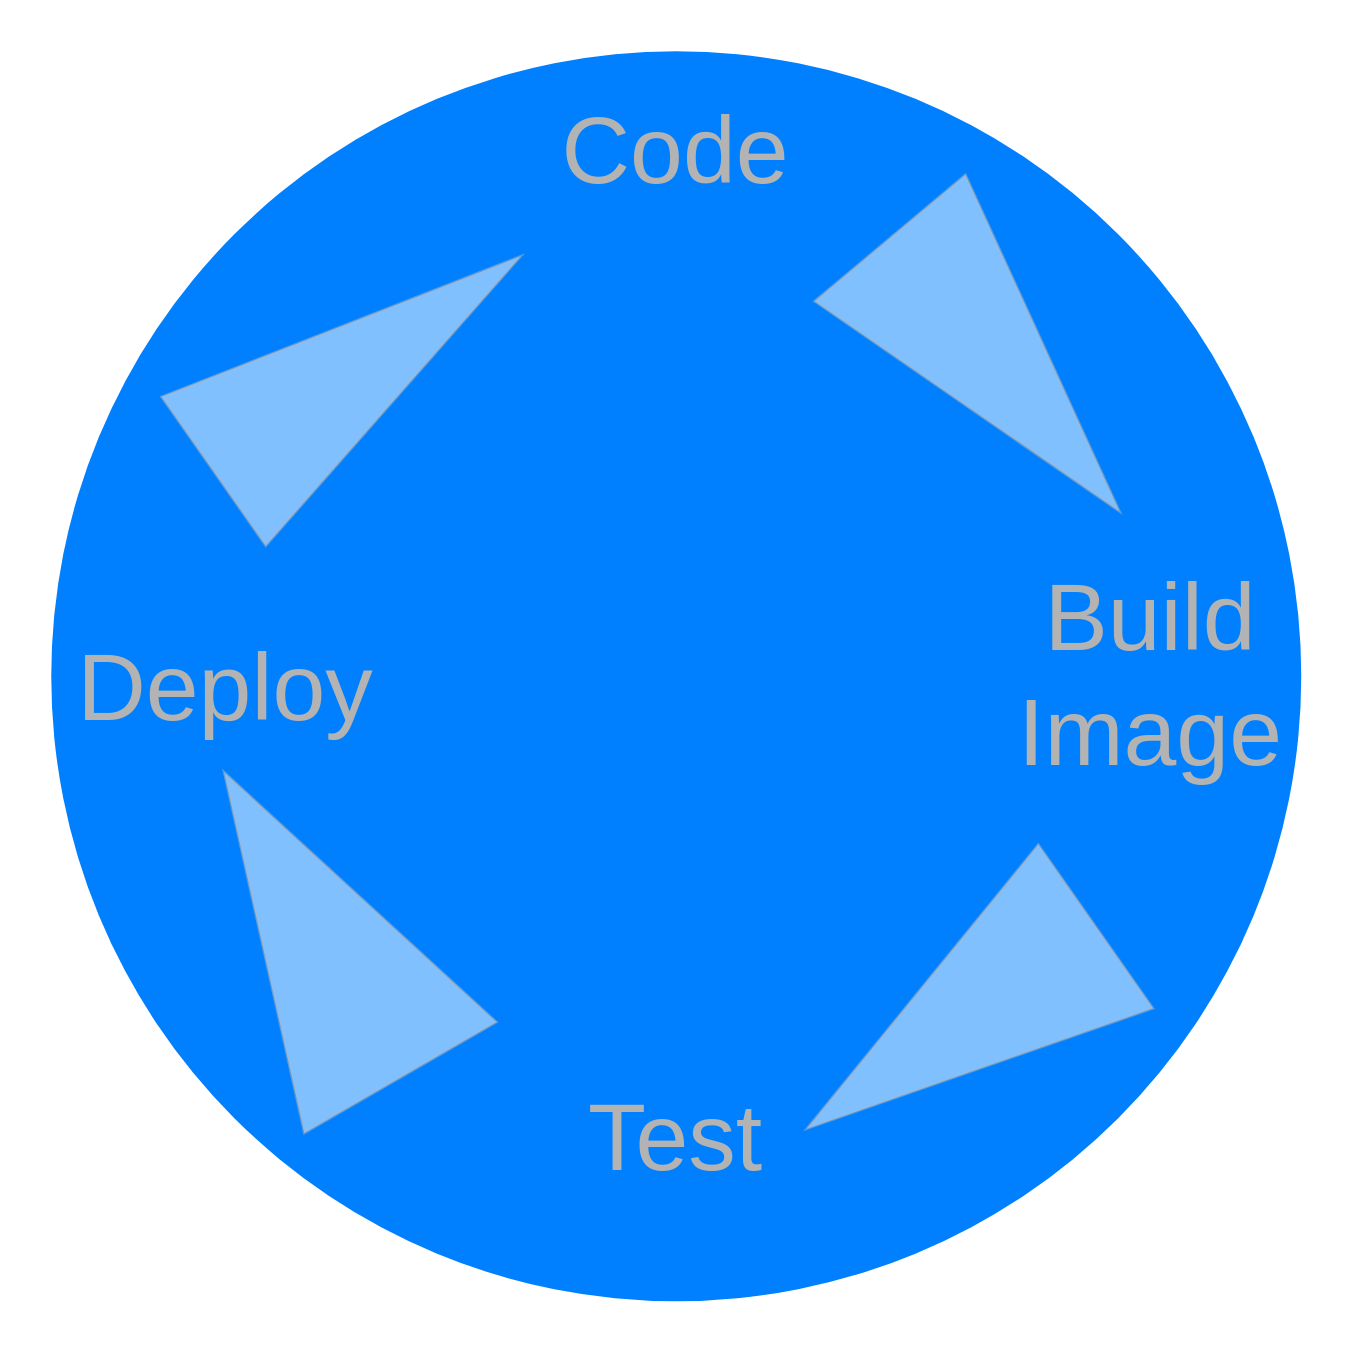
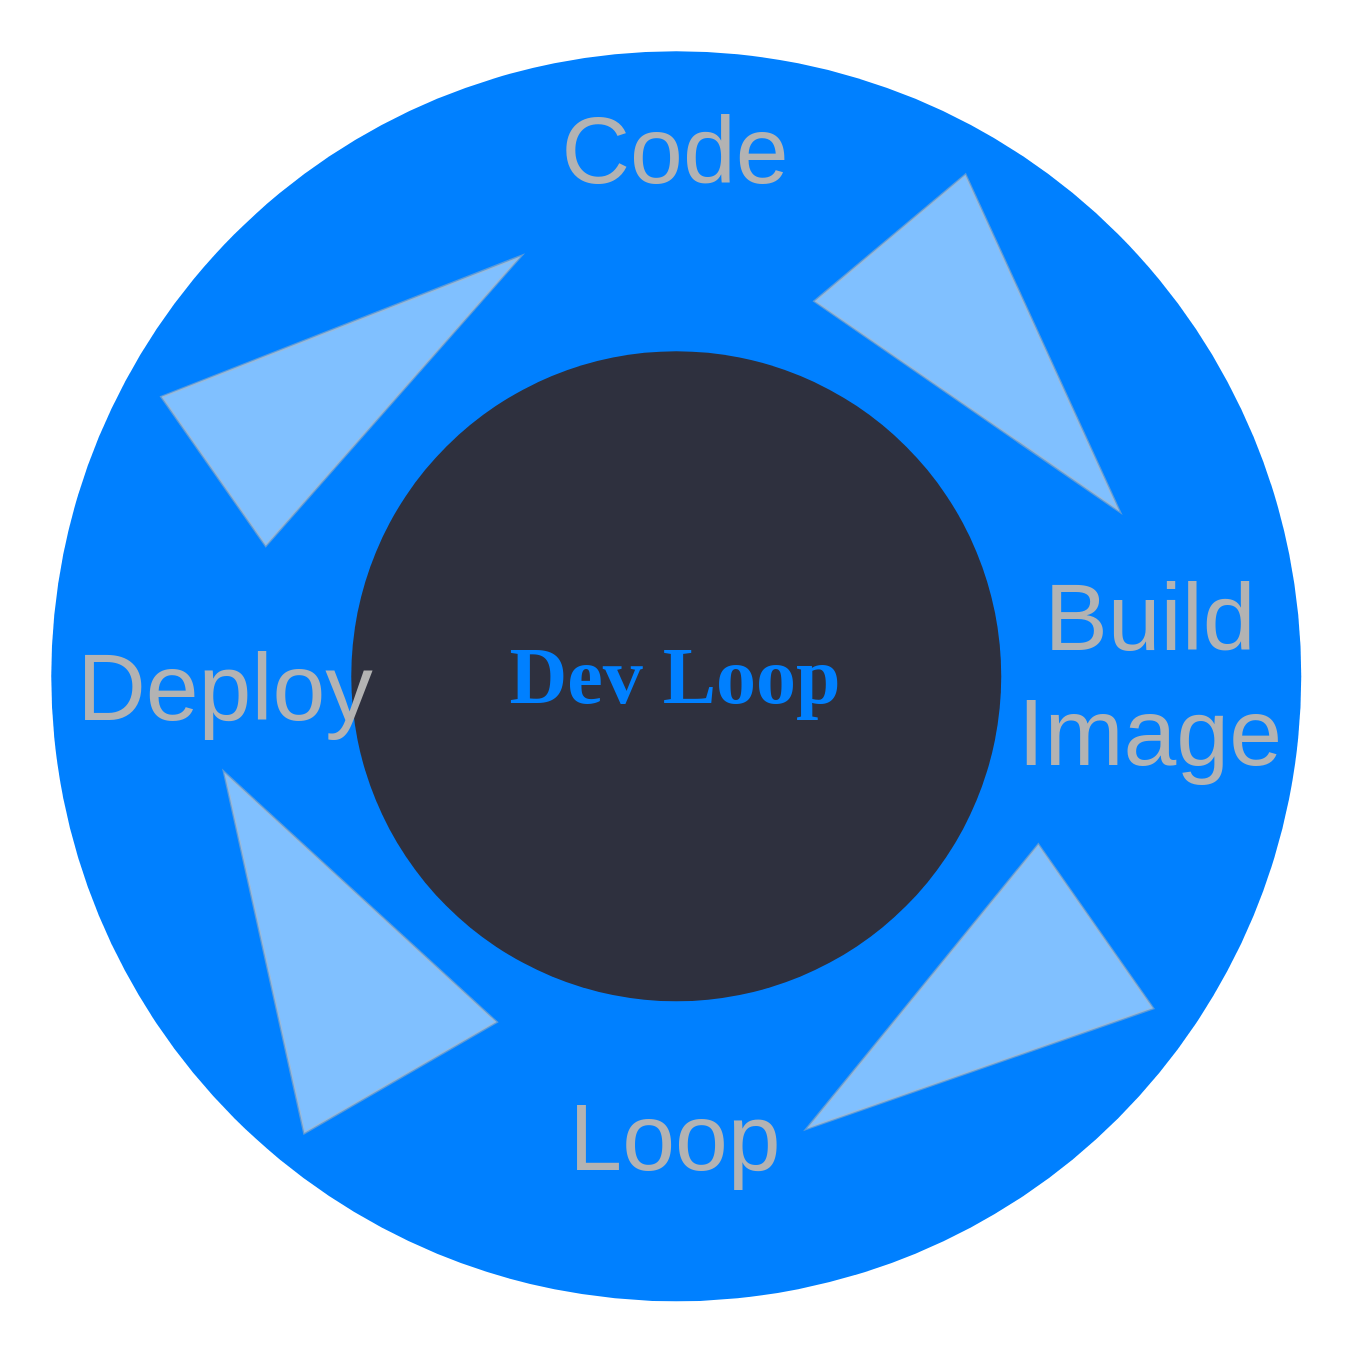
- <mxCell id="3" value="&lt;font style=&quot;font-size: 32px&quot; color=&quot;#0080ff&quot;&gt;Dev Loop&lt;/font&gt;" style="ellipse;whiteSpace=wrap;html=1;rounded=0;shadow=0;comic=0;strokeWidth=1;fontFamily=Verdana;fontSize=22;strokeColor=none;fillColor=#0080ff;fontColor=#0069D1;fontStyle=1;" parent="1" vertex="1"><mxGeometry x="140" y="140" width="260" height="260" as="geometry" /></mxCell>
+ <mxCell id="3" value="&lt;font style=&quot;font-size: 32px&quot; color=&quot;#0080ff&quot;&gt;Dev Loop&lt;/font&gt;" style="ellipse;whiteSpace=wrap;html=1;rounded=0;shadow=0;comic=0;strokeWidth=1;fontFamily=Verdana;fontSize=22;strokeColor=none;fillColor=#2E303E;fontColor=#0069D1;fontStyle=1" parent="1" vertex="1"><mxGeometry x="140" y="140" width="260" height="260" as="geometry" /></mxCell>
- <mxCell id="6" value="&lt;font style=&quot;font-size: 38px&quot;&gt;Test&lt;/font&gt;" style="text;html=1;strokeColor=none;fillColor=none;align=center;verticalAlign=middle;whiteSpace=wrap;rounded=0;labelBackgroundColor=none;fontSize=20;fontColor=#B3B3B3;opacity=50;" vertex="1" parent="1"><mxGeometry x="240" y="440" width="60" height="30" as="geometry" /></mxCell>
+ <mxCell id="6" value="&lt;font style=&quot;font-size: 38px&quot;&gt;Loop&lt;/font&gt;" style="text;html=1;strokeColor=none;fillColor=none;align=center;verticalAlign=middle;whiteSpace=wrap;rounded=0;labelBackgroundColor=none;fontSize=20;fontColor=#B3B3B3;opacity=50;" vertex="1" parent="1"><mxGeometry x="240" y="440" width="60" height="30" as="geometry" /></mxCell>
